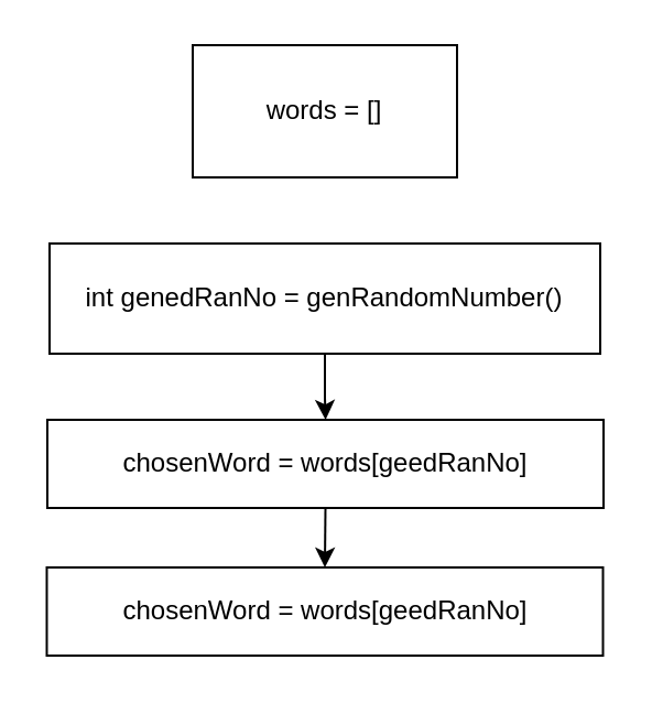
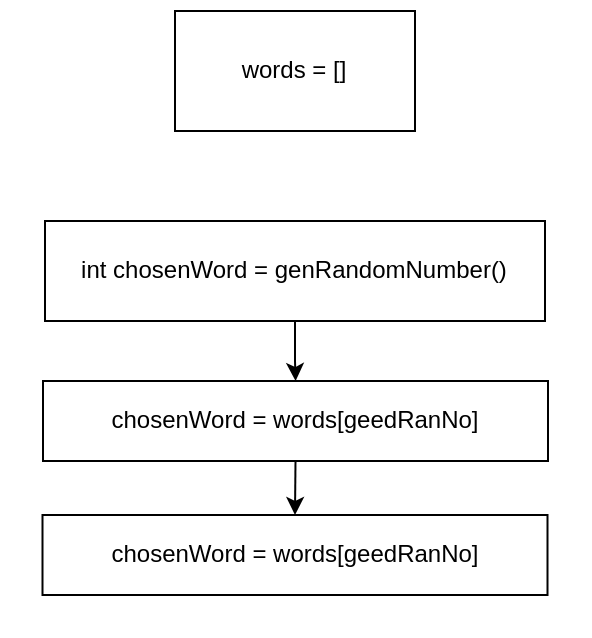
- <mxCell id="2" value="words = []" style="rounded=0;whiteSpace=wrap;html=1;" vertex="1" parent="1"><mxGeometry x="87" y="20" width="120" height="60" as="geometry" /></mxCell>
+ <mxCell id="2" value="words = []" style="rounded=0;whiteSpace=wrap;html=1;" vertex="1" parent="1"><mxGeometry x="87" y="5" width="120" height="60" as="geometry" /></mxCell>
- <mxCell id="4" value="int genedRanNo = genRandomNumber()" style="rounded=0;whiteSpace=wrap;html=1;" vertex="1" parent="1"><mxGeometry x="22" y="110" width="250" height="50" as="geometry" /></mxCell>
+ <mxCell id="4" value="int chosenWord = genRandomNumber()" style="rounded=0;whiteSpace=wrap;html=1;" vertex="1" parent="1"><mxGeometry x="22" y="110" width="250" height="50" as="geometry" /></mxCell>
